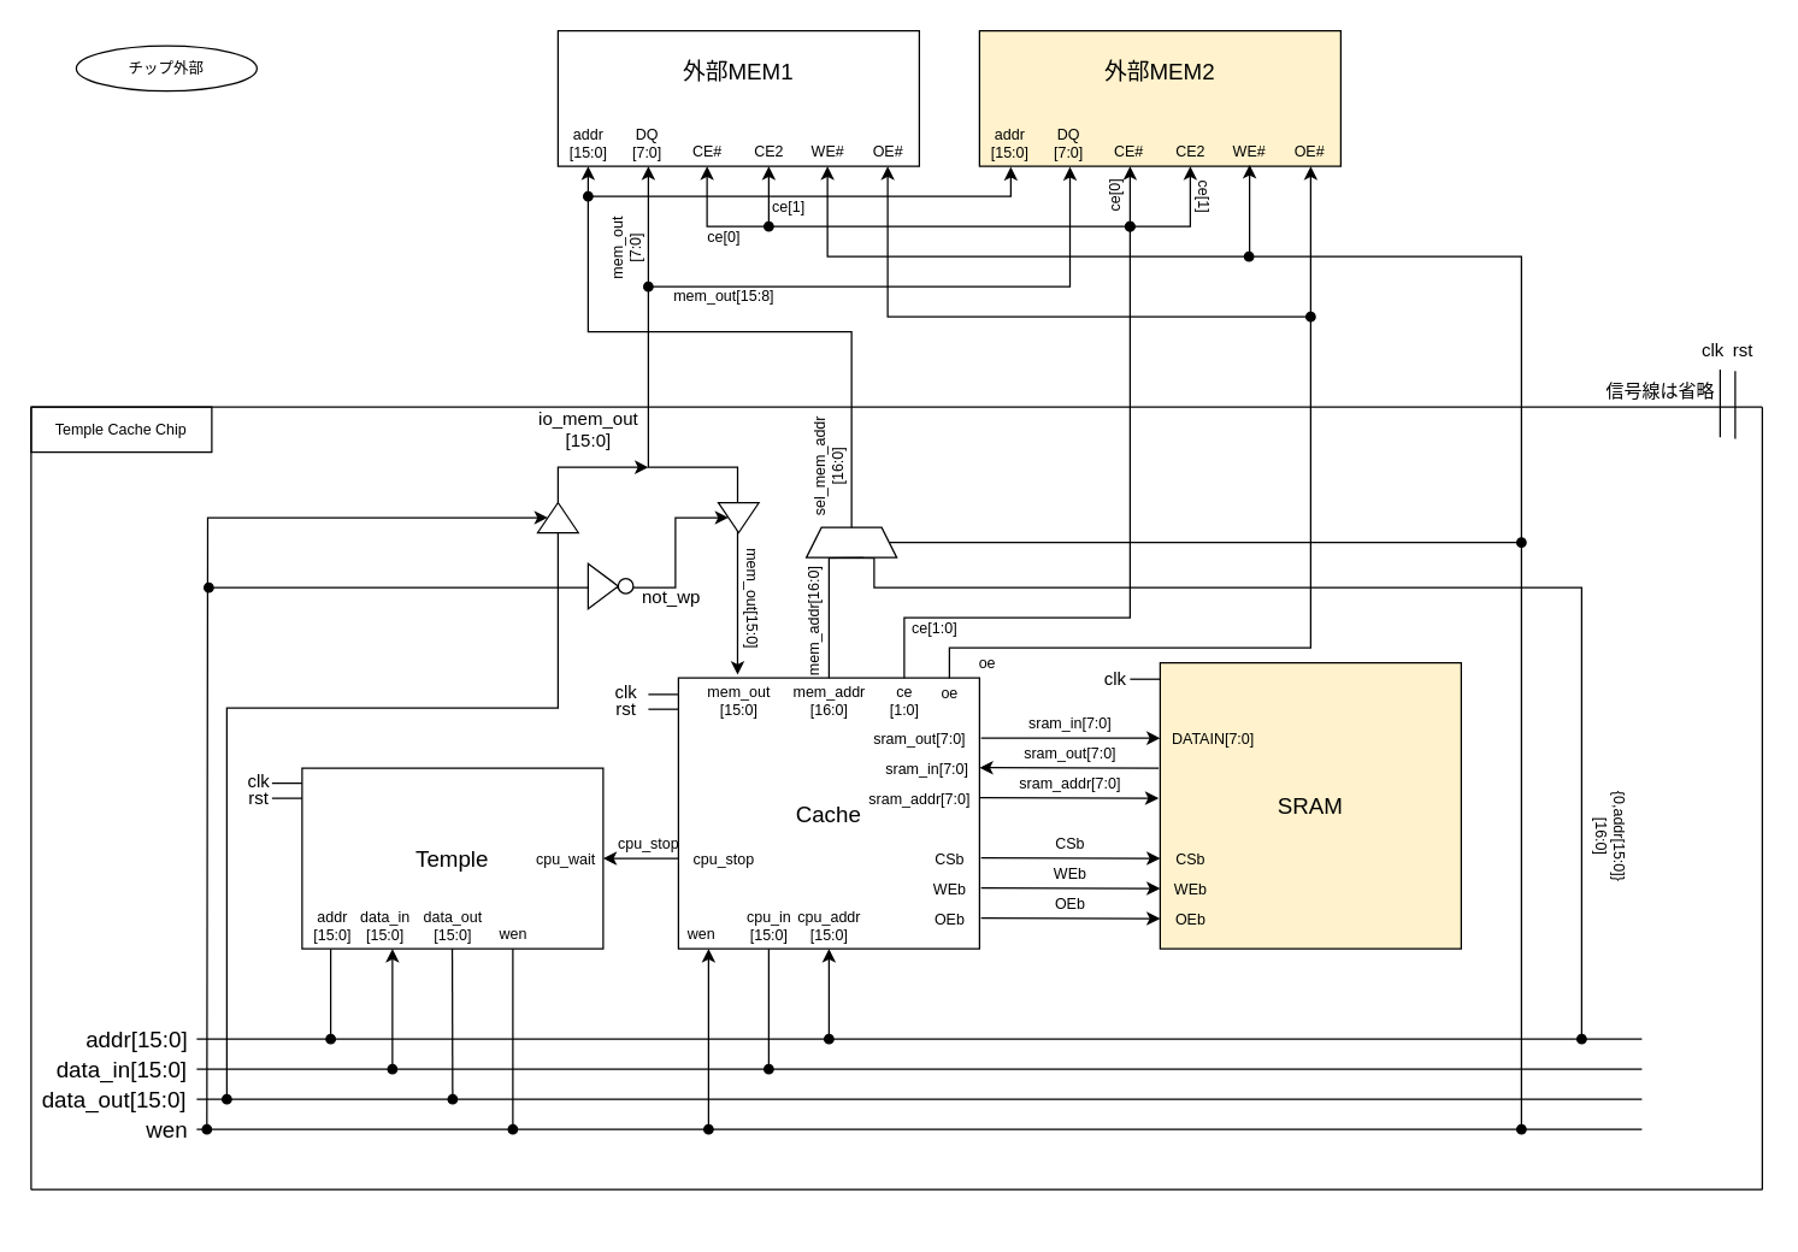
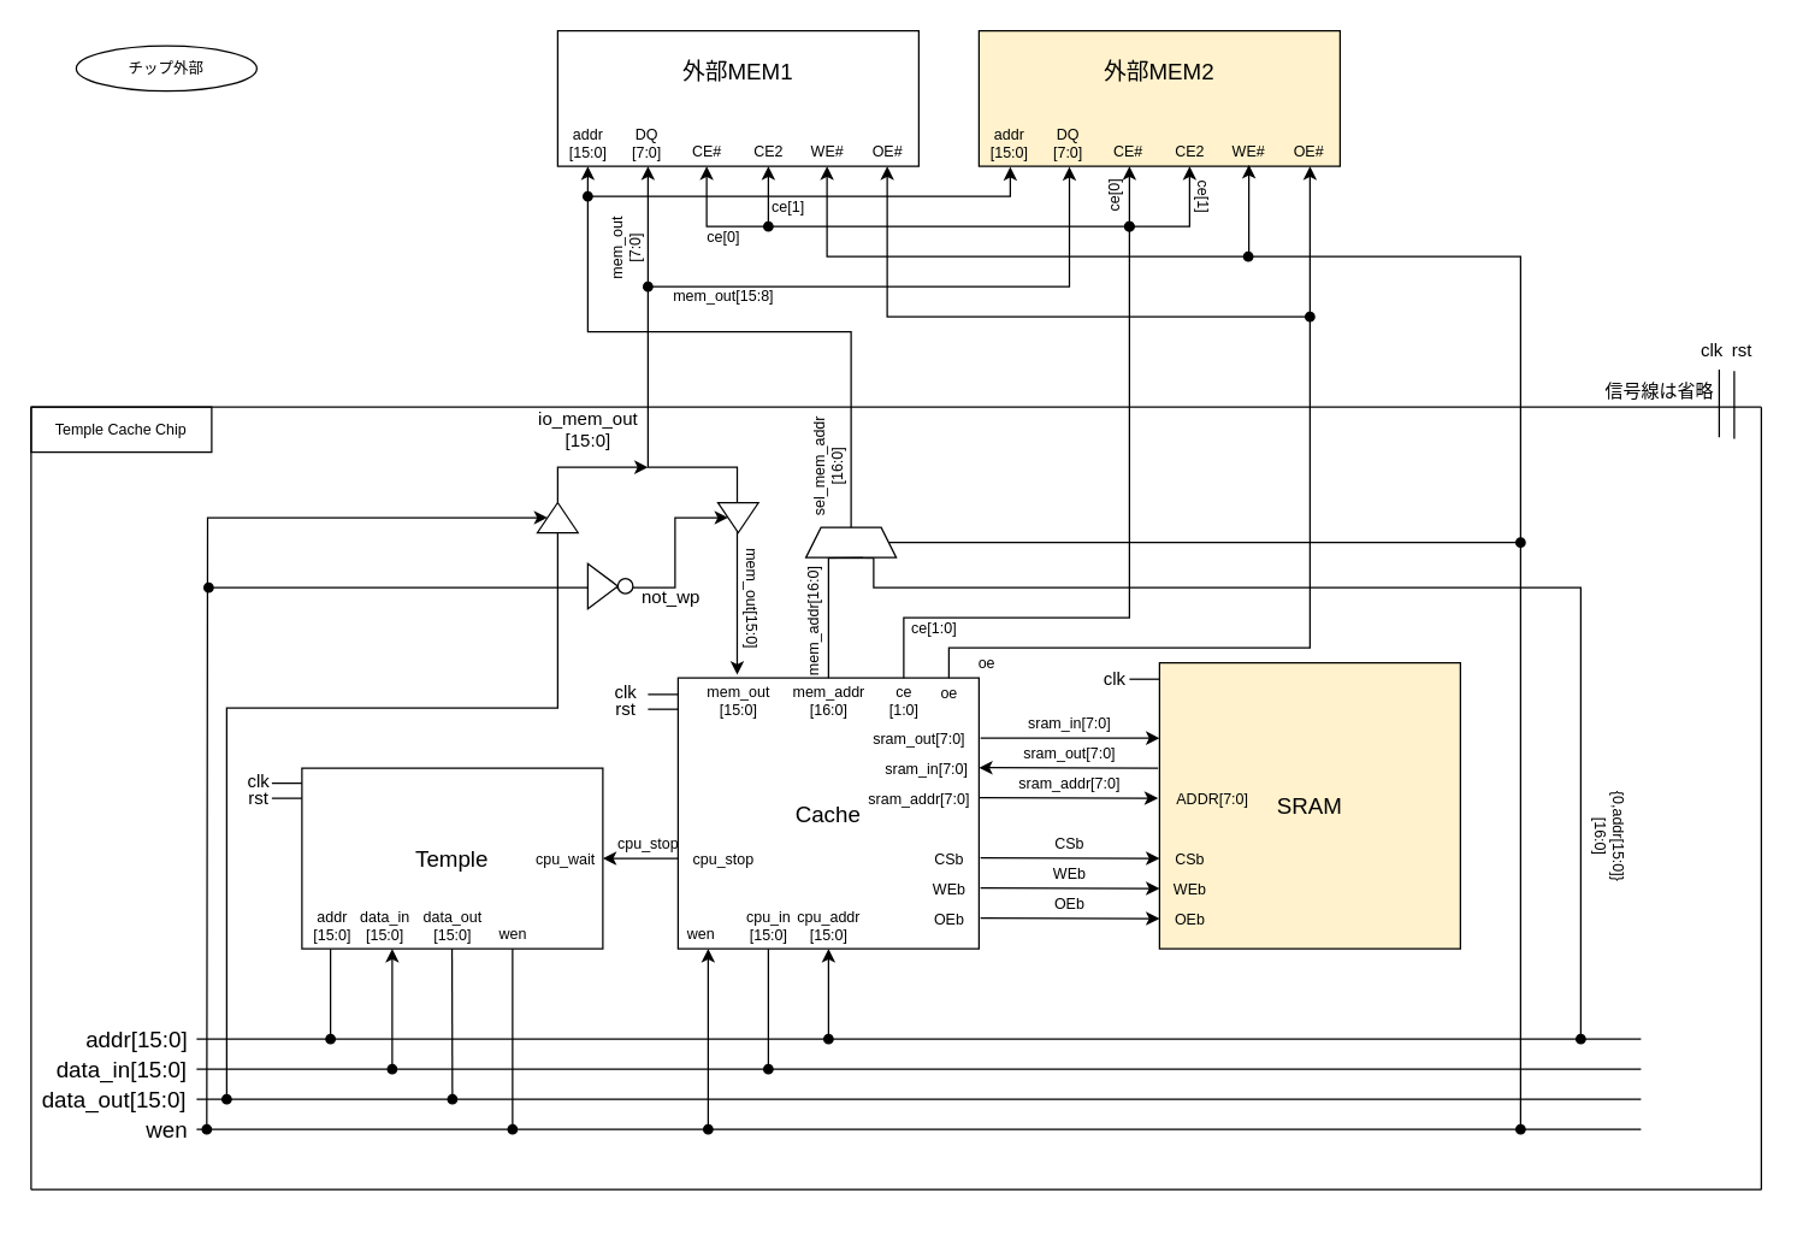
- <mxCell id="54" value="DATAIN[7:0]" style="text;html=1;align=center;verticalAlign=middle;resizable=0;points=[];autosize=1;fontSize=10;" parent="51" vertex="1"><mxGeometry x="320" y="10" width="70" height="20" as="geometry" /></mxCell>
+ <mxCell id="55" value="ADDR[7:0]" style="text;html=1;align=center;verticalAlign=middle;resizable=0;points=[];autosize=1;fontSize=10;" parent="51" vertex="1"><mxGeometry x="325" y="50" width="60" height="20" as="geometry" /></mxCell>
